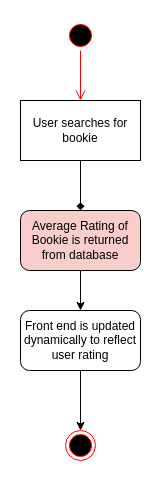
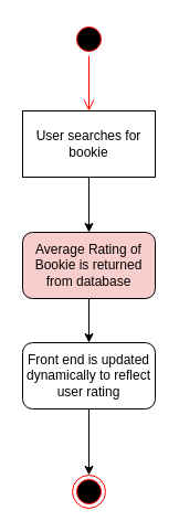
- <mxCell id="4" style="edgeStyle=orthogonalEdgeStyle;rounded=0;orthogonalLoop=1;jettySize=auto;html=1;entryX=0.5;entryY=0;entryDx=0;entryDy=0;endArrow=diamond;" edge="1" parent="1" source="5" target="7"><mxGeometry relative="1" as="geometry"><mxPoint x="80" y="280" as="targetPoint" /></mxGeometry></mxCell>
+ <mxCell id="4" style="edgeStyle=orthogonalEdgeStyle;rounded=0;orthogonalLoop=1;jettySize=auto;html=1;entryX=0.5;entryY=0;entryDx=0;entryDy=0;" edge="1" parent="1" source="5" target="7"><mxGeometry relative="1" as="geometry"><mxPoint x="80" y="280" as="targetPoint" /></mxGeometry></mxCell>
